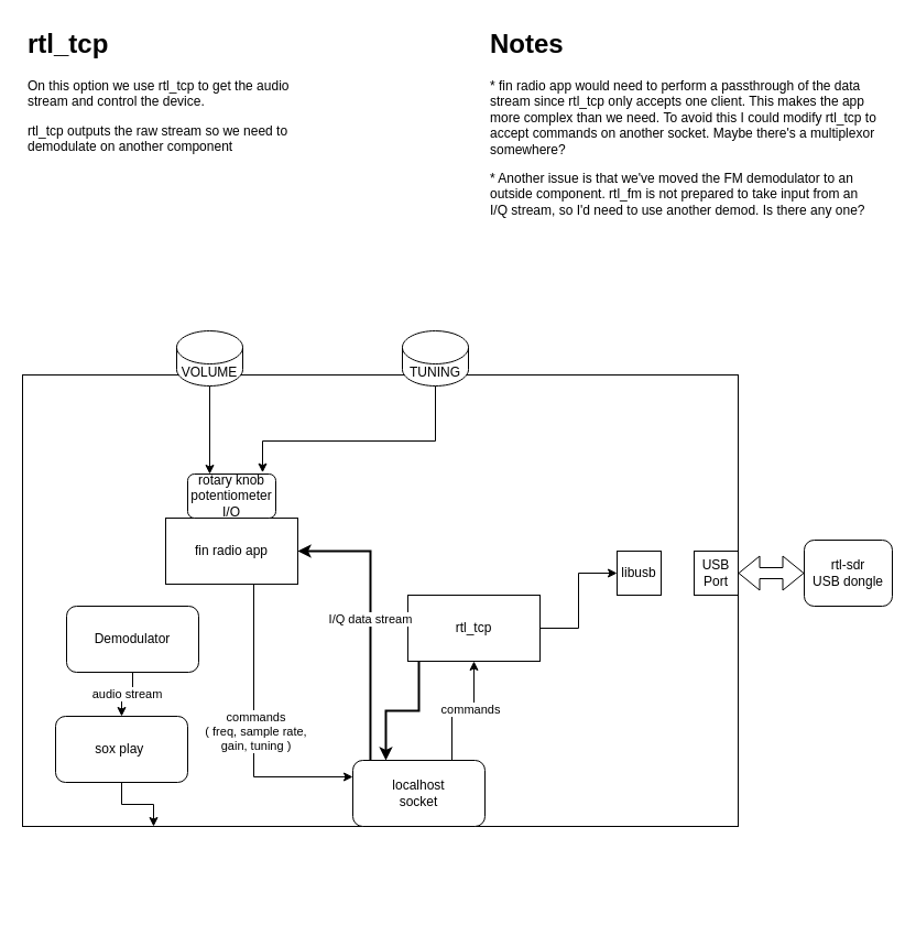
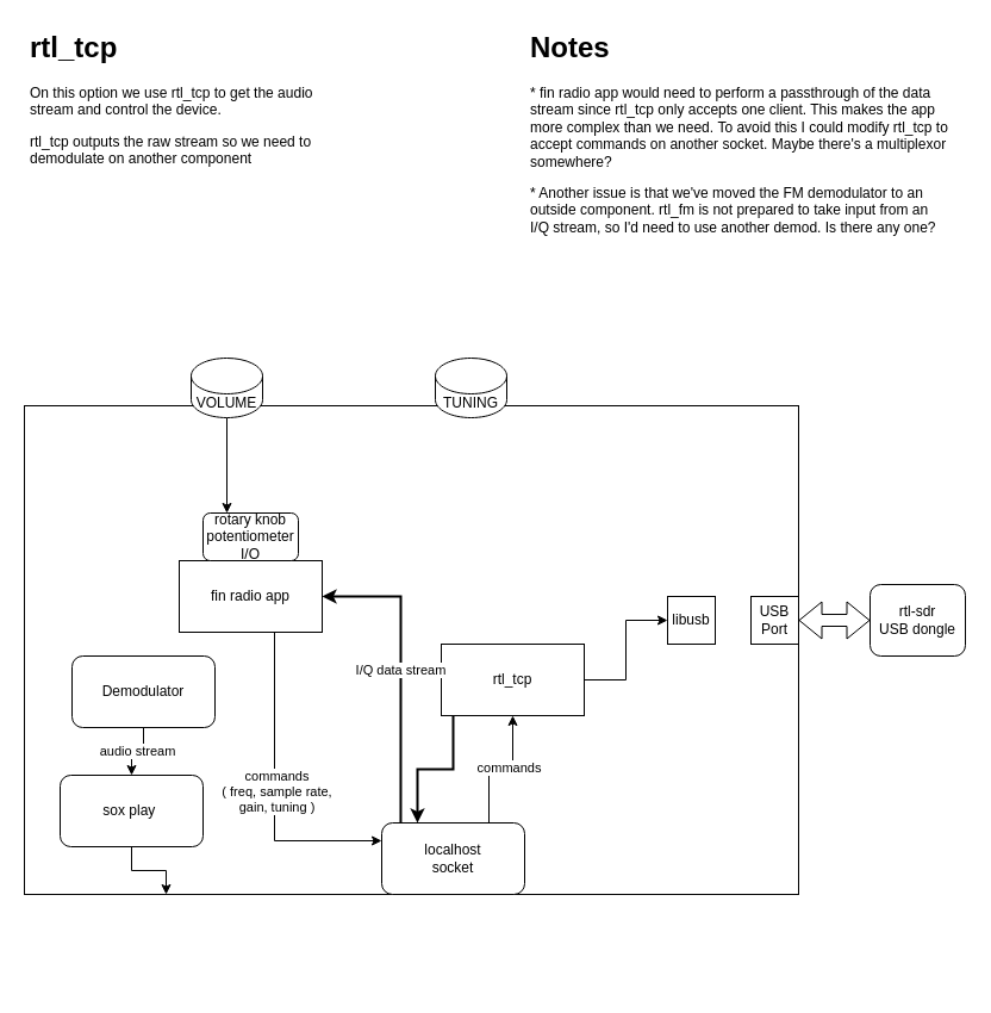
- <mxCell id="20" style="edgeStyle=orthogonalEdgeStyle;rounded=0;orthogonalLoop=1;jettySize=auto;html=1;strokeWidth=1;entryX=0.85;entryY=-0.033;entryDx=0;entryDy=0;entryPerimeter=0;" edge="1" parent="1" source="21" target="22"><mxGeometry relative="1" as="geometry"><mxPoint x="240" y="410" as="targetPoint" /><Array as="points"><mxPoint x="395" y="400" /><mxPoint x="238" y="400" /></Array></mxGeometry></mxCell>
